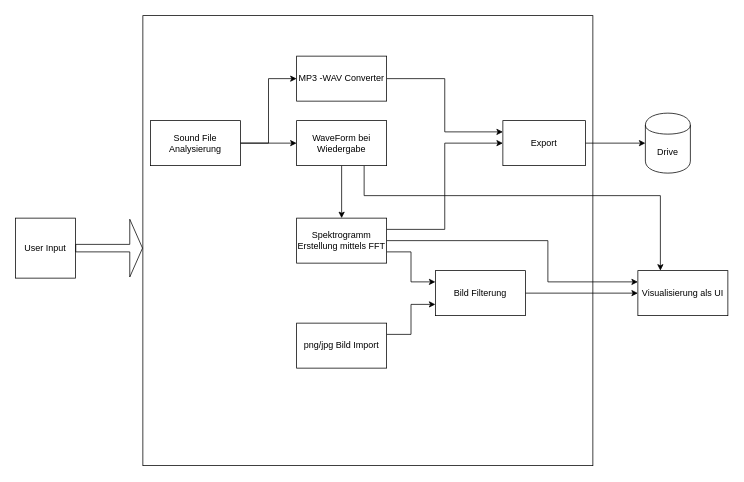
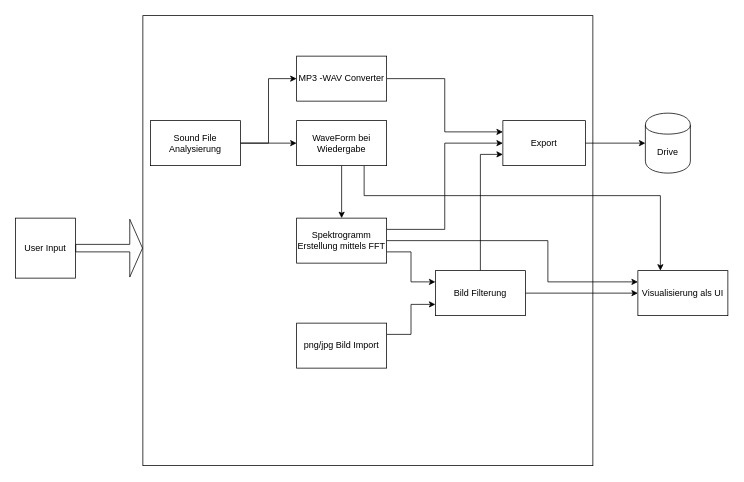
+ <mxCell id="11" style="edgeStyle=orthogonalEdgeStyle;rounded=0;orthogonalLoop=1;jettySize=auto;html=1;exitX=0.5;exitY=0;exitDx=0;exitDy=0;entryX=0;entryY=0.75;entryDx=0;entryDy=0;" edge="1" parent="1" source="12" target="21"><mxGeometry relative="1" as="geometry" /></mxCell>
